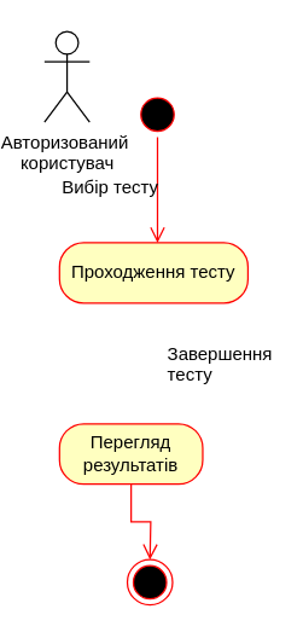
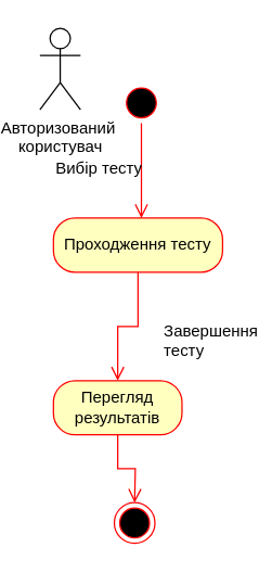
+ <mxCell id="6" value="" style="edgeStyle=orthogonalEdgeStyle;html=1;verticalAlign=bottom;endArrow=open;endSize=8;strokeColor=#ff0000;rounded=0;entryX=0.5;entryY=0;entryDx=0;entryDy=0;" parent="1" source="5" target="8" edge="1"><mxGeometry relative="1" as="geometry"><mxPoint x="90" y="260" as="targetPoint" /></mxGeometry></mxCell>
- <mxCell id="10" value="Завершення тесту" style="text;whiteSpace=wrap;html=1;" parent="1" vertex="1"><mxGeometry x="100" y="220" width="70" height="40" as="geometry" /></mxCell>
+ <mxCell id="10" value="Завершення тесту" style="text;whiteSpace=wrap;html=1;" parent="1" vertex="1"><mxGeometry x="110" y="230" width="70" height="40" as="geometry" /></mxCell>
